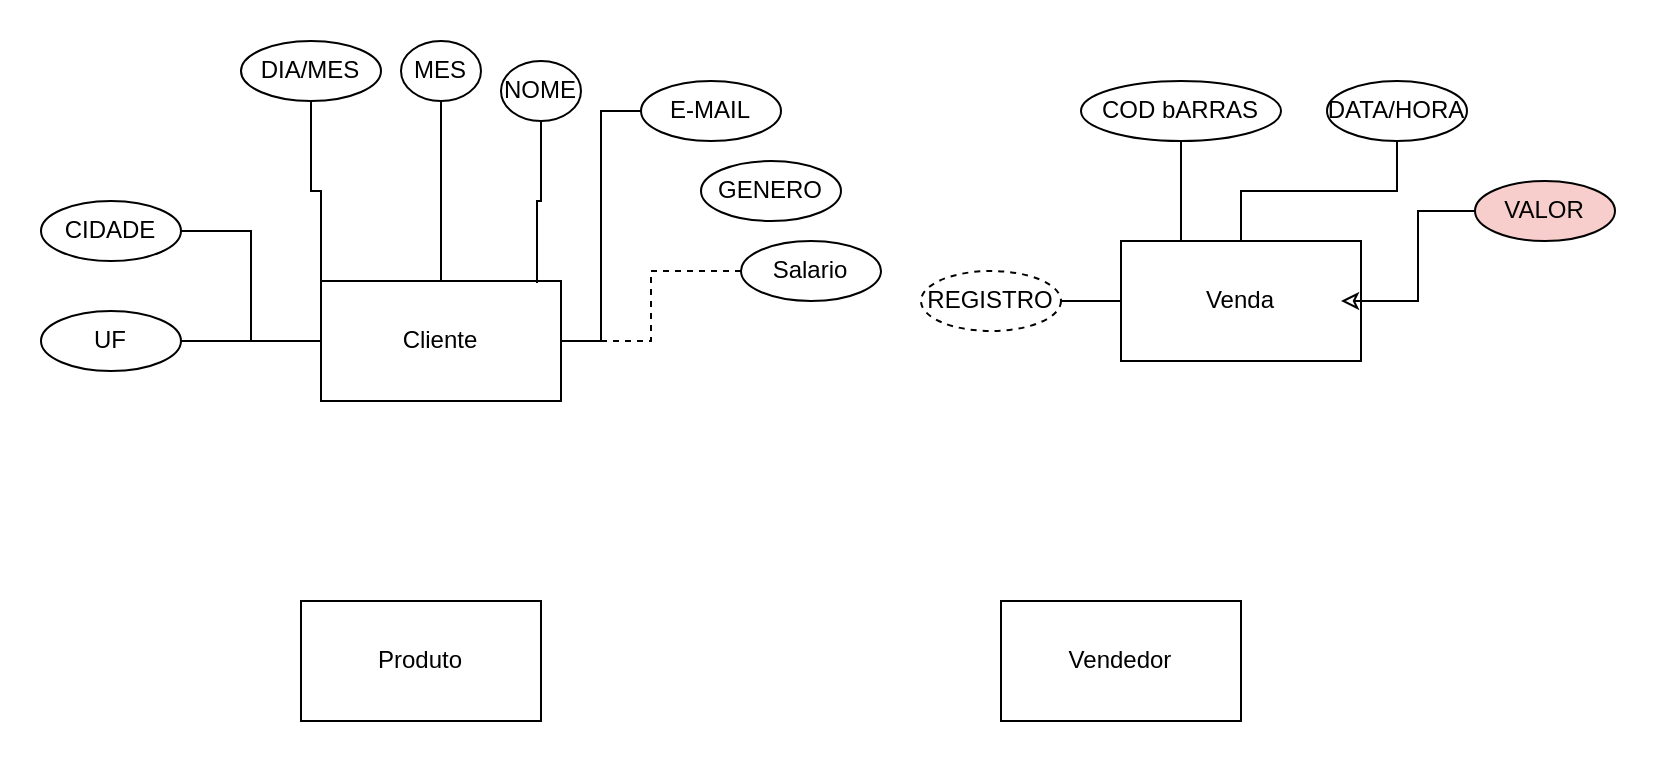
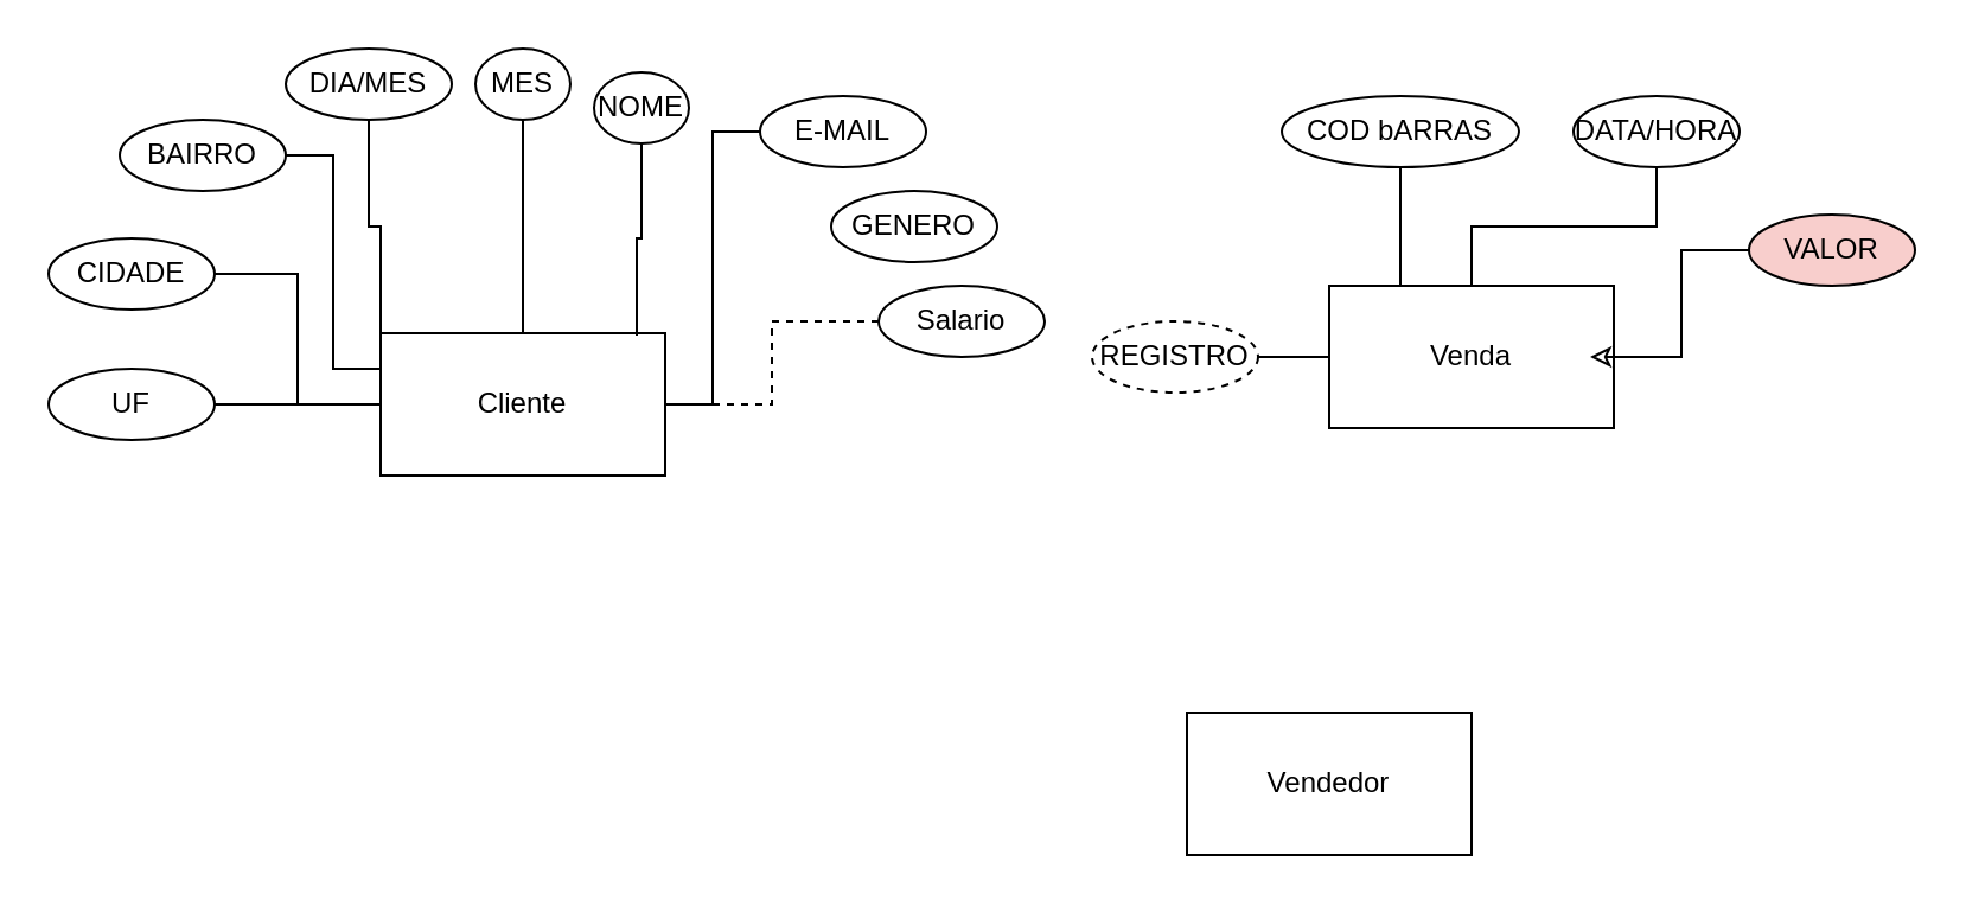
+ <mxCell id="18" value="BAIRRO" style="ellipse;whiteSpace=wrap;html=1;" vertex="1" parent="1"><mxGeometry x="50" y="50" width="70" height="30" as="geometry" /></mxCell>
+ <mxCell id="17" style="edgeStyle=orthogonalEdgeStyle;rounded=0;orthogonalLoop=1;jettySize=auto;html=1;entryX=0;entryY=0.25;entryDx=0;entryDy=0;endArrow=none;endFill=0;" edge="1" parent="1" source="18" target="2"><mxGeometry relative="1" as="geometry" /></mxCell>
- <mxCell id="4" value="&lt;font style=&quot;vertical-align: inherit;&quot;&gt;&lt;font style=&quot;vertical-align: inherit;&quot;&gt;Produto&lt;/font&gt;&lt;/font&gt;" style="rounded=0;whiteSpace=wrap;html=1;" vertex="1" parent="1"><mxGeometry x="150" y="300" width="120" height="60" as="geometry" /></mxCell>
